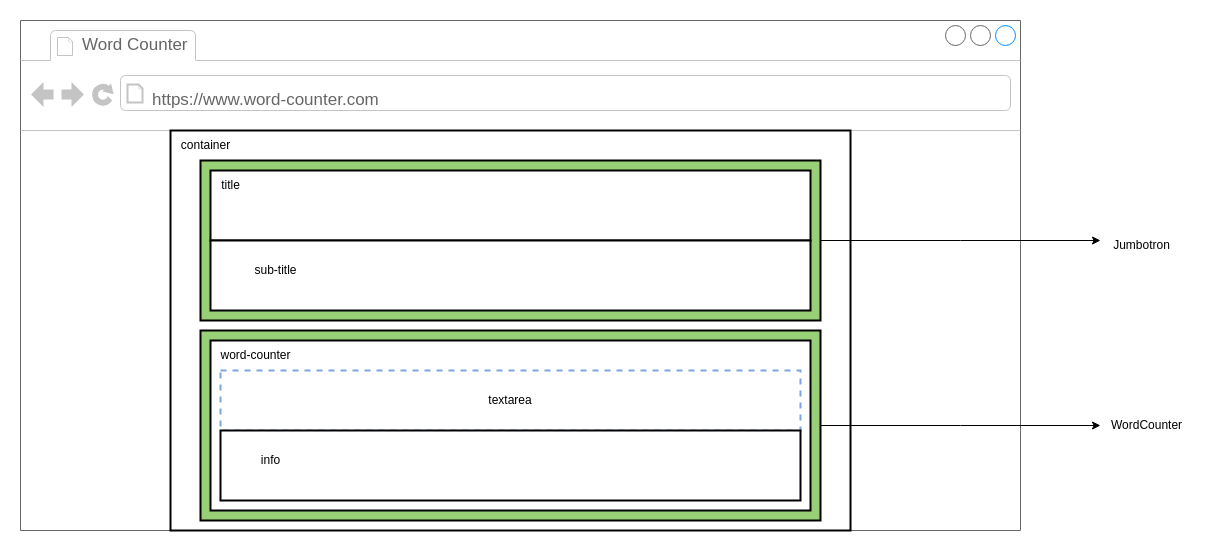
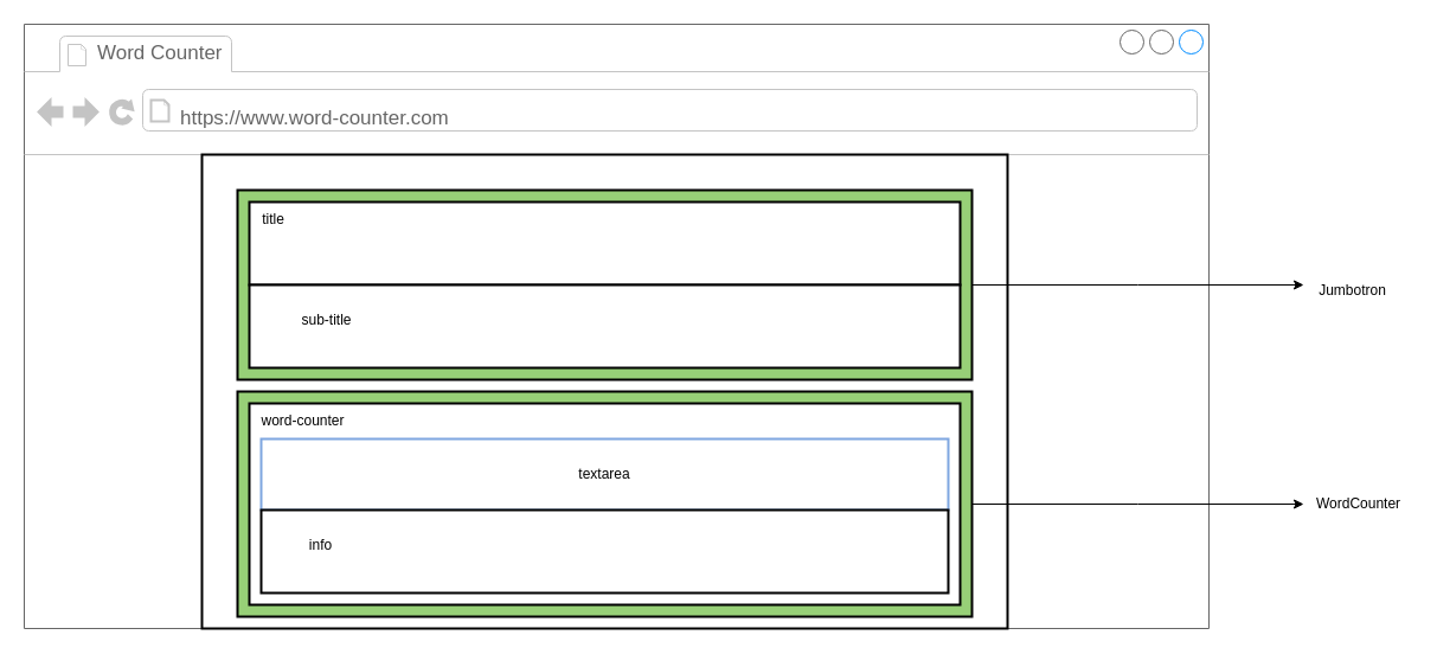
- <mxCell id="6" value="container" style="text;html=1;align=center;verticalAlign=middle;resizable=0;points=[];autosize=1;strokeColor=none;fillColor=none;" vertex="1" parent="2"><mxGeometry x="150" y="110" width="70" height="30" as="geometry" /></mxCell>
- <mxCell id="15" value="textarea" style="rounded=0;whiteSpace=wrap;html=1;strokeColor=#7EA6E0;strokeWidth=2;dashed=1;" vertex="1" parent="2"><mxGeometry x="200" y="350" width="580" height="60" as="geometry" /></mxCell>
+ <mxCell id="15" value="textarea" style="rounded=0;whiteSpace=wrap;html=1;strokeColor=#7EA6E0;strokeWidth=2;" vertex="1" parent="2"><mxGeometry x="200" y="350" width="580" height="60" as="geometry" /></mxCell>
